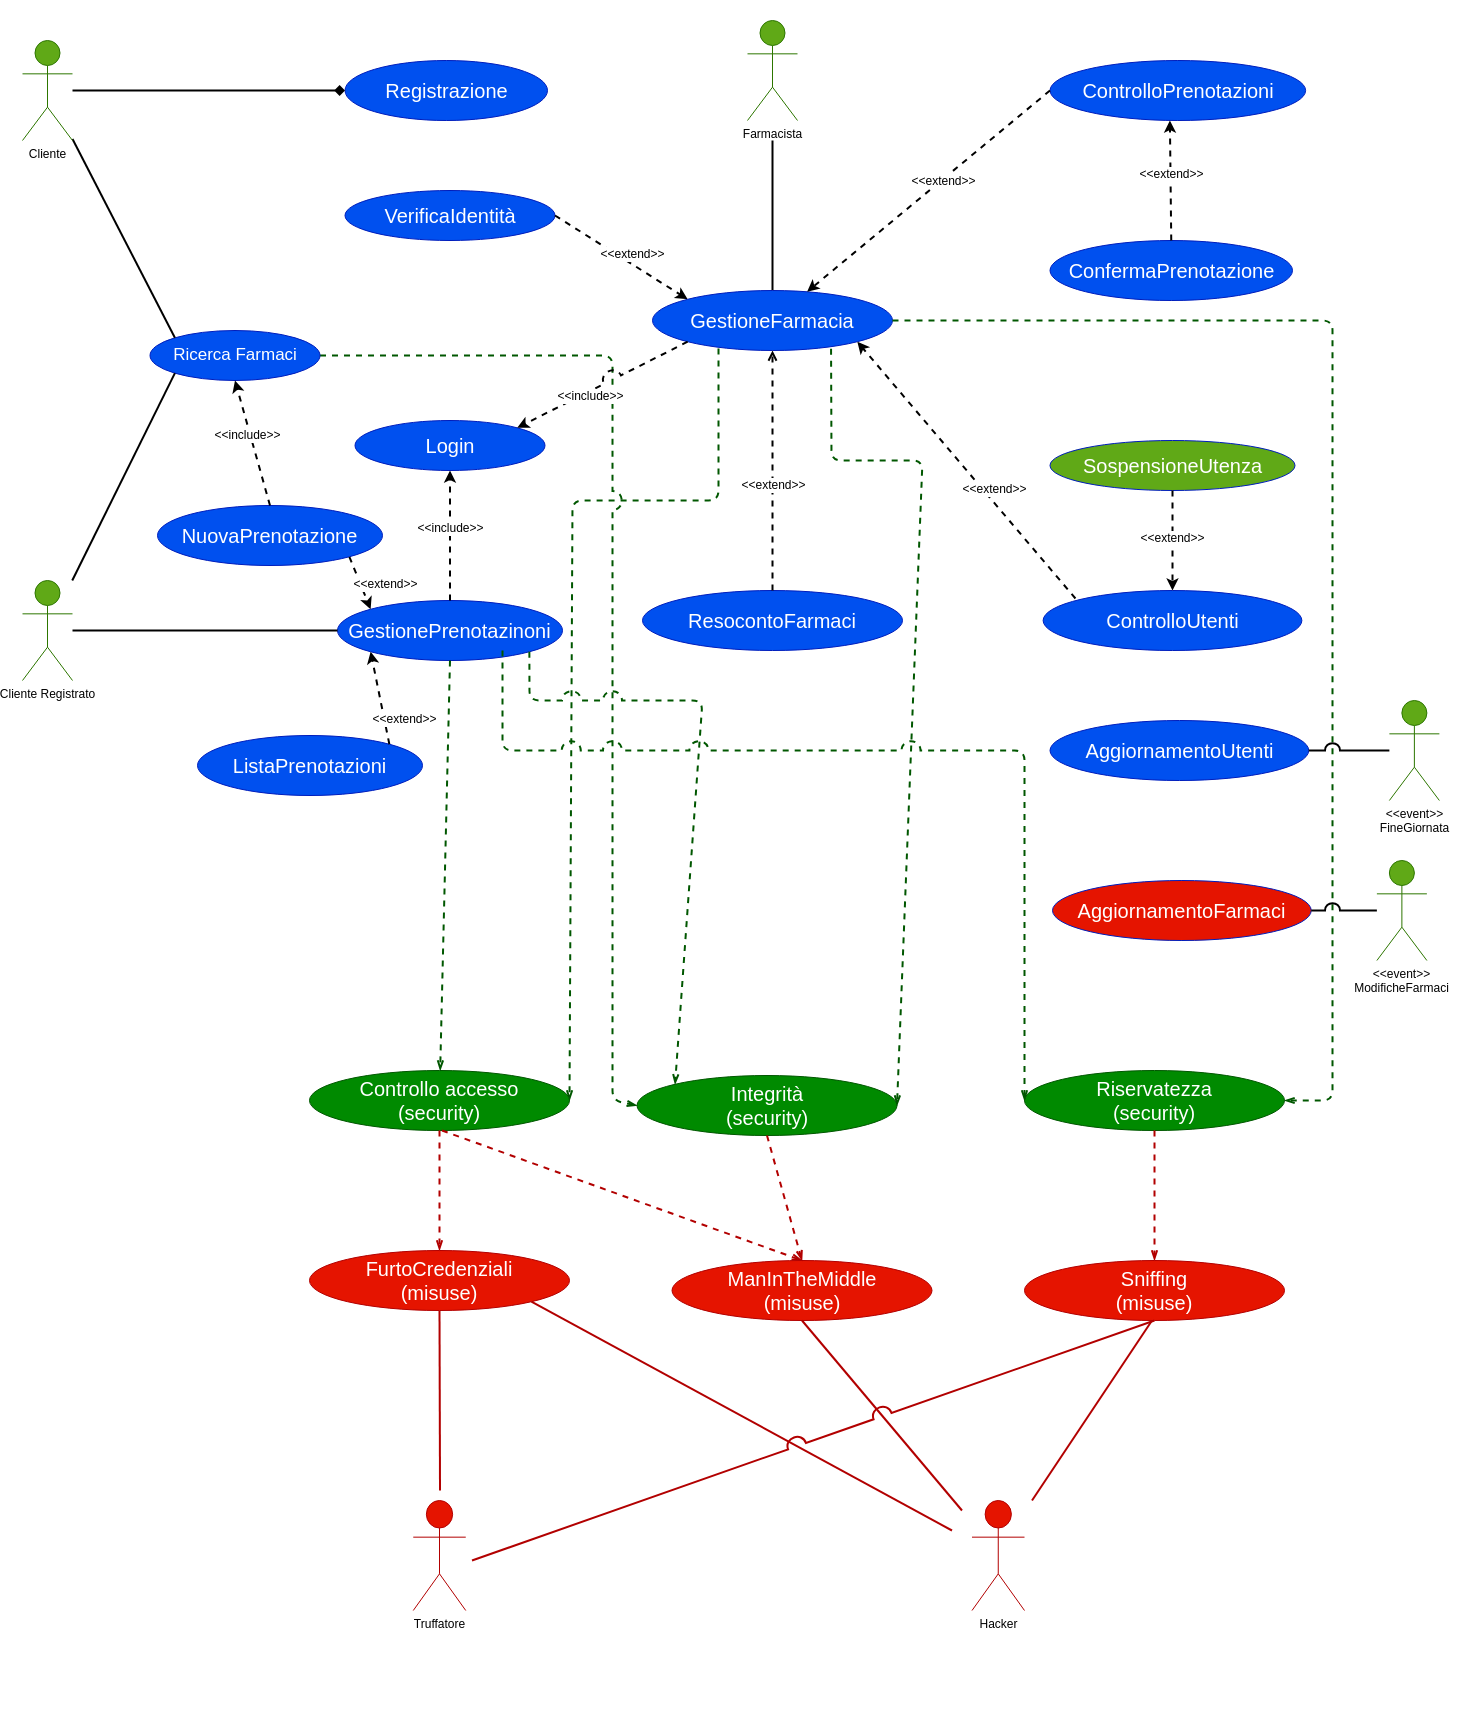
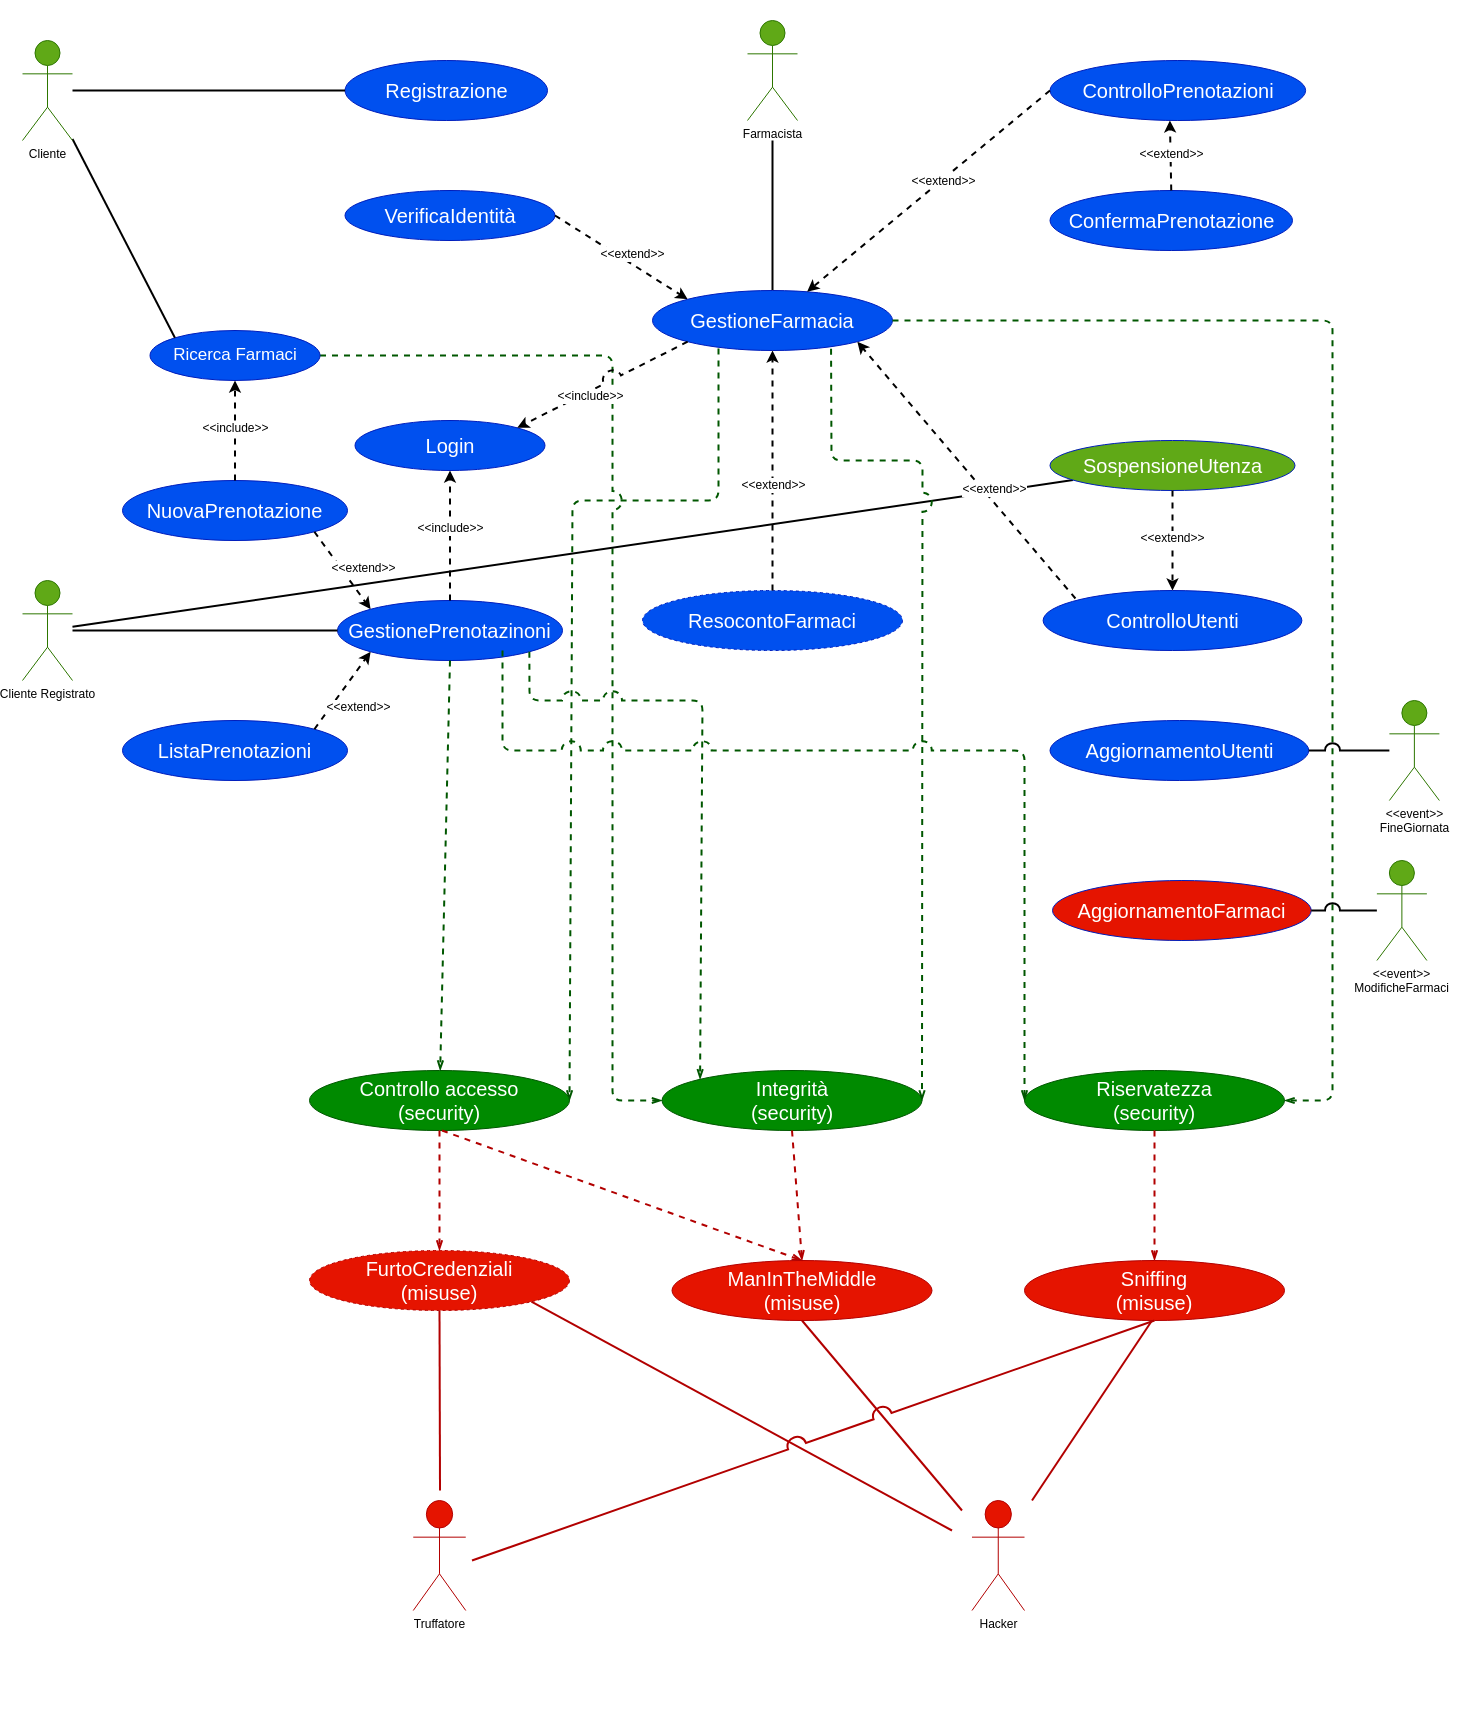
- <mxCell id="18" value="" style="endArrow=diamond;html=1;shadow=0;strokeWidth=2;fontSize=17;fontColor=#000000;entryX=0;entryY=0.5;entryDx=0;entryDy=0;fillColor=#1ba1e2;" parent="1" source="57" target="5" edge="1"><mxGeometry width="50" height="50" relative="1" as="geometry"><mxPoint x="160" y="95" as="sourcePoint" /><mxPoint x="280" y="95" as="targetPoint" /></mxGeometry></mxCell>
+ <mxCell id="18" value="" style="endArrow=none;html=1;shadow=0;strokeWidth=2;fontSize=17;fontColor=#000000;entryX=0;entryY=0.5;entryDx=0;entryDy=0;fillColor=#1ba1e2;" parent="1" source="57" target="5" edge="1"><mxGeometry width="50" height="50" relative="1" as="geometry"><mxPoint x="160" y="95" as="sourcePoint" /><mxPoint x="280" y="95" as="targetPoint" /></mxGeometry></mxCell>
- <mxCell id="33" value="ConfermaPrenotazione" style="ellipse;whiteSpace=wrap;html=1;labelBackgroundColor=none;fontSize=20;fillColor=#0050ef;strokeColor=#001DBC;direction=west;fontColor=#ffffff;" parent="1" vertex="1"><mxGeometry x="1047.5" y="240" width="242.5" height="60" as="geometry" /></mxCell>
+ <mxCell id="33" value="ConfermaPrenotazione" style="ellipse;whiteSpace=wrap;html=1;labelBackgroundColor=none;fontSize=20;fillColor=#0050ef;strokeColor=#001DBC;direction=west;fontColor=#ffffff;" parent="1" vertex="1"><mxGeometry x="1047.5" y="190" width="242.5" height="60" as="geometry" /></mxCell>
- <mxCell id="26" value="" style="endArrow=open;html=1;shadow=0;strokeColor=#000000;strokeWidth=2;fontSize=12;fontColor=#000000;exitX=0.5;exitY=0;exitDx=0;exitDy=0;entryX=0.5;entryY=1;entryDx=0;entryDy=0;dashed=1;" parent="1" source="23" target="6" edge="1"><mxGeometry width="50" height="50" relative="1" as="geometry"><mxPoint x="720" y="398.11" as="sourcePoint" /><mxPoint x="866.897" y="561.897" as="targetPoint" /></mxGeometry></mxCell>
+ <mxCell id="26" value="" style="endArrow=classic;html=1;shadow=0;strokeColor=#000000;strokeWidth=2;fontSize=12;fontColor=#000000;exitX=0.5;exitY=0;exitDx=0;exitDy=0;entryX=0.5;entryY=1;entryDx=0;entryDy=0;dashed=1;" parent="1" source="23" target="6" edge="1"><mxGeometry width="50" height="50" relative="1" as="geometry"><mxPoint x="720" y="398.11" as="sourcePoint" /><mxPoint x="866.897" y="561.897" as="targetPoint" /></mxGeometry></mxCell>
- <mxCell id="15" value="" style="endArrow=none;html=1;shadow=0;strokeWidth=2;fontSize=17;fontColor=#000000;entryX=0;entryY=1;entryDx=0;entryDy=0;fillColor=#1ba1e2;" parent="1" source="61" target="14" edge="1"><mxGeometry width="50" height="50" relative="1" as="geometry"><mxPoint x="170" y="620" as="sourcePoint" /><mxPoint x="210" y="515" as="targetPoint" /></mxGeometry></mxCell>
+ <mxCell id="15" value="" style="endArrow=none;html=1;shadow=0;strokeWidth=2;fontSize=17;fontColor=#000000;fillColor=#1ba1e2;" parent="1" source="61" target="19" edge="1"><mxGeometry width="50" height="50" relative="1" as="geometry"><mxPoint x="170" y="620" as="sourcePoint" /><mxPoint x="210" y="515" as="targetPoint" /></mxGeometry></mxCell>
- <mxCell id="63" value="NuovaPrenotazione" style="ellipse;whiteSpace=wrap;html=1;labelBackgroundColor=none;fontSize=20;fillColor=#0050ef;strokeColor=#001DBC;fontColor=#ffffff;" parent="1" vertex="1"><mxGeometry x="155" y="505" width="225" height="60" as="geometry" /></mxCell>
+ <mxCell id="63" value="NuovaPrenotazione" style="ellipse;whiteSpace=wrap;html=1;labelBackgroundColor=none;fontSize=20;fillColor=#0050ef;strokeColor=#001DBC;fontColor=#ffffff;" parent="1" vertex="1"><mxGeometry x="120" y="480" width="225" height="60" as="geometry" /></mxCell>
- <mxCell id="23" value="ResocontoFarmaci" style="ellipse;whiteSpace=wrap;html=1;fontSize=20;fillColor=#0050ef;strokeColor=#001DBC;fontColor=#ffffff;" parent="1" vertex="1"><mxGeometry x="640" y="590" width="260" height="60" as="geometry" /></mxCell>
+ <mxCell id="23" value="ResocontoFarmaci" style="ellipse;whiteSpace=wrap;html=1;fontSize=20;fillColor=#0050ef;strokeColor=#001DBC;fontColor=#ffffff;dashed=1;" parent="1" vertex="1"><mxGeometry x="640" y="590" width="260" height="60" as="geometry" /></mxCell>
- <mxCell id="62" value="ListaPrenotazioni" style="ellipse;whiteSpace=wrap;html=1;labelBackgroundColor=none;fontSize=20;fillColor=#0050ef;strokeColor=#001DBC;fontColor=#ffffff;" parent="1" vertex="1"><mxGeometry x="195" y="735" width="225" height="60" as="geometry" /></mxCell>
+ <mxCell id="62" value="ListaPrenotazioni" style="ellipse;whiteSpace=wrap;html=1;labelBackgroundColor=none;fontSize=20;fillColor=#0050ef;strokeColor=#001DBC;fontColor=#ffffff;" parent="1" vertex="1"><mxGeometry x="120" y="720" width="225" height="60" as="geometry" /></mxCell>
- <mxCell id="38" value="Integrità&lt;br&gt;(security)" style="ellipse;whiteSpace=wrap;html=1;fontSize=20;fillColor=#008a00;strokeColor=#005700;fontColor=#ffffff;" parent="1" vertex="1"><mxGeometry x="634.5" y="1075" width="260" height="60" as="geometry" /></mxCell>
+ <mxCell id="38" value="Integrità&lt;br&gt;(security)" style="ellipse;whiteSpace=wrap;html=1;fontSize=20;fillColor=#008a00;strokeColor=#005700;fontColor=#ffffff;" parent="1" vertex="1"><mxGeometry x="659.5" y="1070" width="260" height="60" as="geometry" /></mxCell>
- <mxCell id="44" value="FurtoCredenziali&lt;br&gt;(misuse)" style="ellipse;whiteSpace=wrap;html=1;fontSize=20;fillColor=#e51400;strokeColor=#B20000;fontColor=#ffffff;" parent="1" vertex="1"><mxGeometry x="307" y="1250" width="260" height="60" as="geometry" /></mxCell>
+ <mxCell id="44" value="FurtoCredenziali&lt;br&gt;(misuse)" style="ellipse;whiteSpace=wrap;html=1;fontSize=20;fillColor=#e51400;strokeColor=#B20000;fontColor=#ffffff;dashed=1;" parent="1" vertex="1"><mxGeometry x="307" y="1250" width="260" height="60" as="geometry" /></mxCell>
